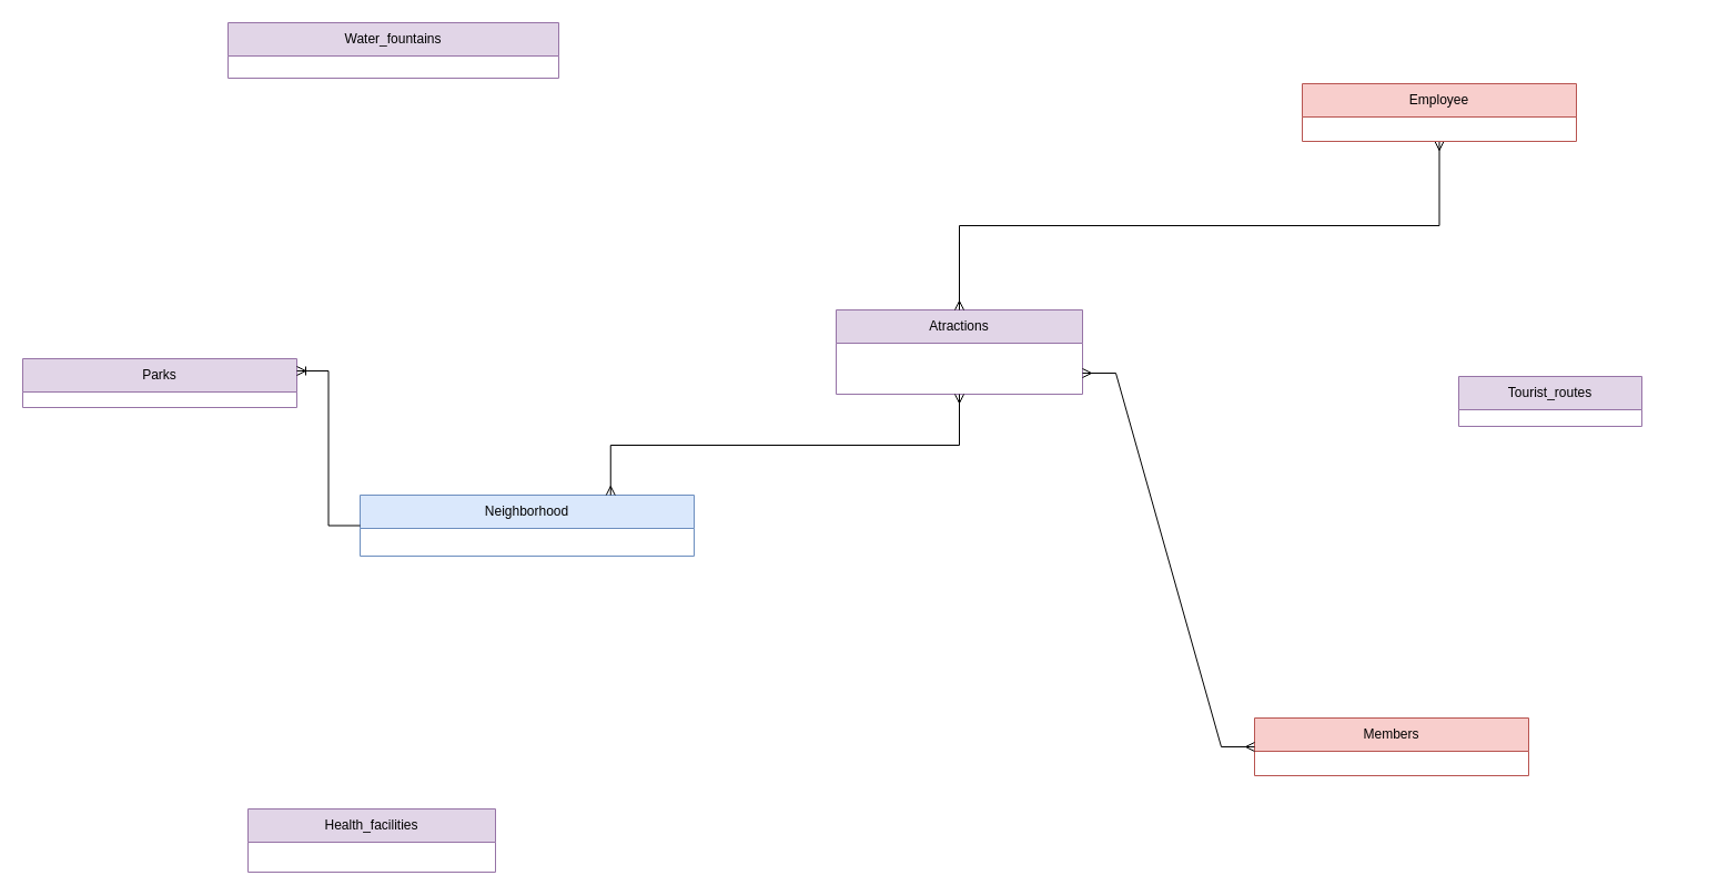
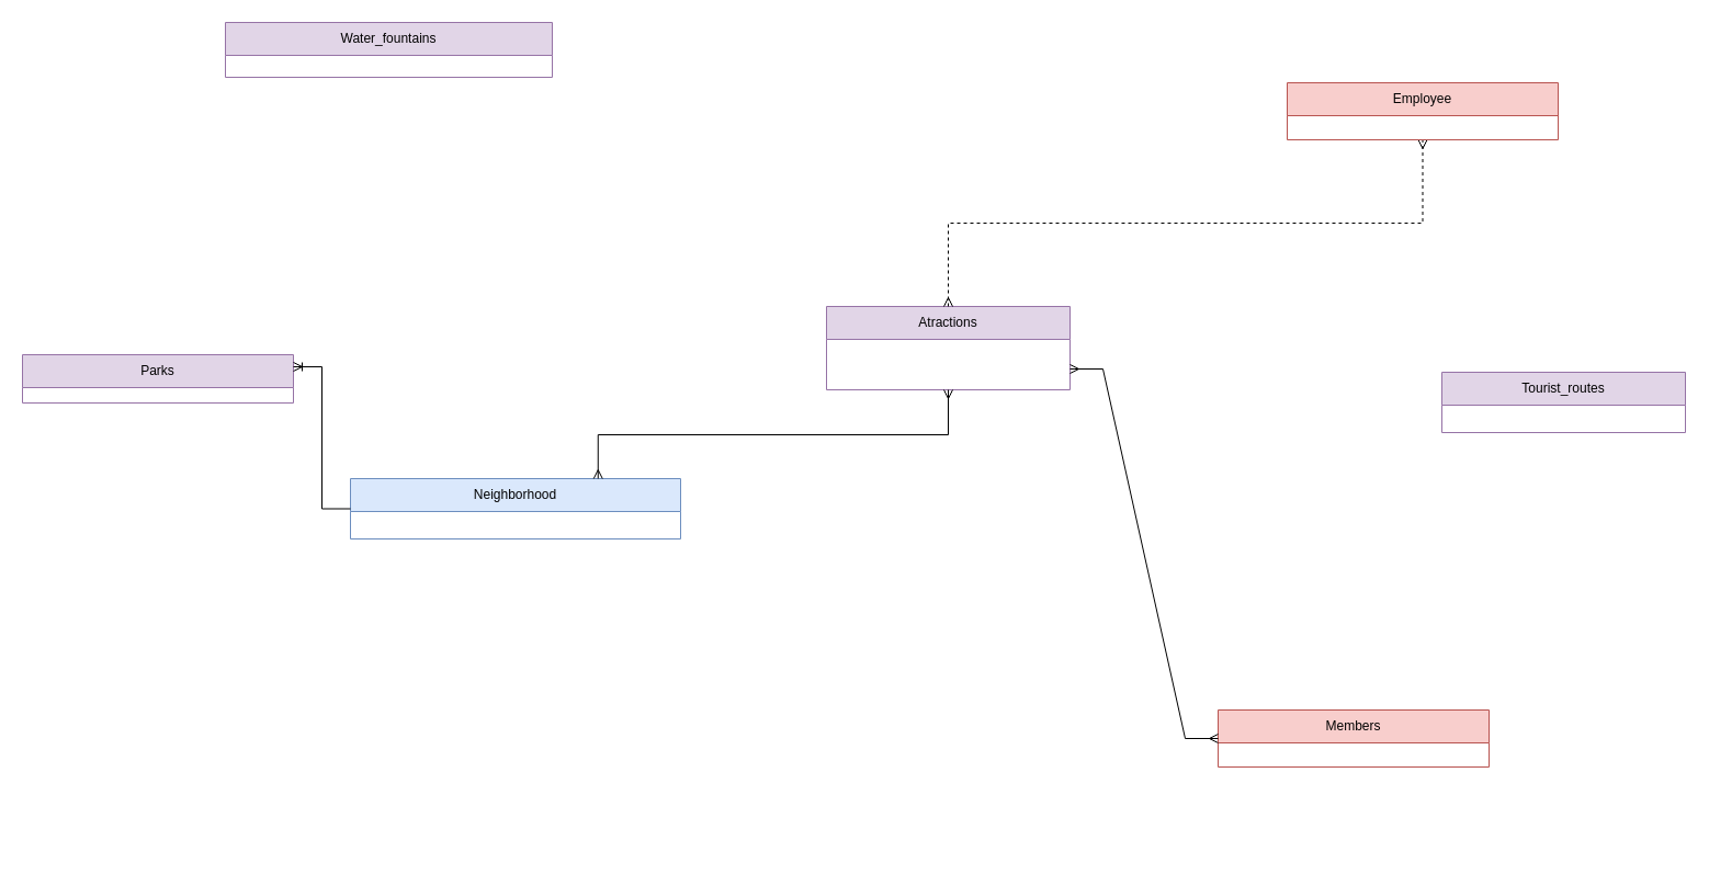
- <mxCell id="7" value="" style="edgeStyle=elbowEdgeStyle;fontSize=12;html=1;endArrow=ERmany;startArrow=ERmany;rounded=0;exitX=0.5;exitY=0;exitDx=0;exitDy=0;elbow=vertical;" parent="1" source="2" target="14" edge="1"><mxGeometry width="100" height="100" relative="1" as="geometry"><mxPoint x="601" y="183" as="sourcePoint" /><mxPoint x="1165" y="98.75" as="targetPoint" /></mxGeometry></mxCell>
+ <mxCell id="7" value="" style="edgeStyle=elbowEdgeStyle;fontSize=12;html=1;endArrow=ERmany;startArrow=ERmany;rounded=0;exitX=0.5;exitY=0;exitDx=0;exitDy=0;elbow=vertical;dashed=1;" parent="1" source="2" target="14" edge="1"><mxGeometry width="100" height="100" relative="1" as="geometry"><mxPoint x="601" y="183" as="sourcePoint" /><mxPoint x="1165" y="98.75" as="targetPoint" /></mxGeometry></mxCell>
- <mxCell id="12" value="Tourist_routes" style="swimlane;fontStyle=0;childLayout=stackLayout;horizontal=1;startSize=30;horizontalStack=0;resizeParent=1;resizeParentMax=0;resizeLast=0;collapsible=1;marginBottom=0;whiteSpace=wrap;html=1;fillColor=#e1d5e7;strokeColor=#9673a6;" parent="1" vertex="1"><mxGeometry x="1314" y="339" width="165" height="45" as="geometry" /></mxCell>
+ <mxCell id="12" value="Tourist_routes" style="swimlane;fontStyle=0;childLayout=stackLayout;horizontal=1;startSize=30;horizontalStack=0;resizeParent=1;resizeParentMax=0;resizeLast=0;collapsible=1;marginBottom=0;whiteSpace=wrap;html=1;fillColor=#e1d5e7;strokeColor=#9673a6;" parent="1" vertex="1"><mxGeometry x="1314" y="339" width="222" height="55" as="geometry" /></mxCell>
- <mxCell id="9" value="Neighborhood" style="swimlane;fontStyle=0;childLayout=stackLayout;horizontal=1;startSize=30;horizontalStack=0;resizeParent=1;resizeParentMax=0;resizeLast=0;collapsible=1;marginBottom=0;whiteSpace=wrap;html=1;fillColor=#dae8fc;strokeColor=#6c8ebf;" parent="1" vertex="1"><mxGeometry x="324" y="446" width="301" height="55" as="geometry" /></mxCell>
+ <mxCell id="9" value="Neighborhood" style="swimlane;fontStyle=0;childLayout=stackLayout;horizontal=1;startSize=30;horizontalStack=0;resizeParent=1;resizeParentMax=0;resizeLast=0;collapsible=1;marginBottom=0;whiteSpace=wrap;html=1;fillColor=#dae8fc;strokeColor=#6c8ebf;" parent="1" vertex="1"><mxGeometry x="319" y="436" width="301" height="55" as="geometry" /></mxCell>
- <mxCell id="6" value="Members" style="swimlane;fontStyle=0;childLayout=stackLayout;horizontal=1;startSize=30;horizontalStack=0;resizeParent=1;resizeParentMax=0;resizeLast=0;collapsible=1;marginBottom=0;whiteSpace=wrap;html=1;fillColor=#f8cecc;strokeColor=#b85450;" parent="1" vertex="1"><mxGeometry x="1130" y="647" width="247" height="52" as="geometry" /></mxCell>
+ <mxCell id="6" value="Members" style="swimlane;fontStyle=0;childLayout=stackLayout;horizontal=1;startSize=30;horizontalStack=0;resizeParent=1;resizeParentMax=0;resizeLast=0;collapsible=1;marginBottom=0;whiteSpace=wrap;html=1;fillColor=#f8cecc;strokeColor=#b85450;" parent="1" vertex="1"><mxGeometry x="1110" y="647" width="247" height="52" as="geometry" /></mxCell>
- <mxCell id="4" value="Health_facilities" style="swimlane;fontStyle=0;childLayout=stackLayout;horizontal=1;startSize=30;horizontalStack=0;resizeParent=1;resizeParentMax=0;resizeLast=0;collapsible=1;marginBottom=0;whiteSpace=wrap;html=1;fillColor=#e1d5e7;strokeColor=#9673a6;" parent="1" vertex="1"><mxGeometry x="223" y="729" width="223" height="57" as="geometry" /></mxCell>
